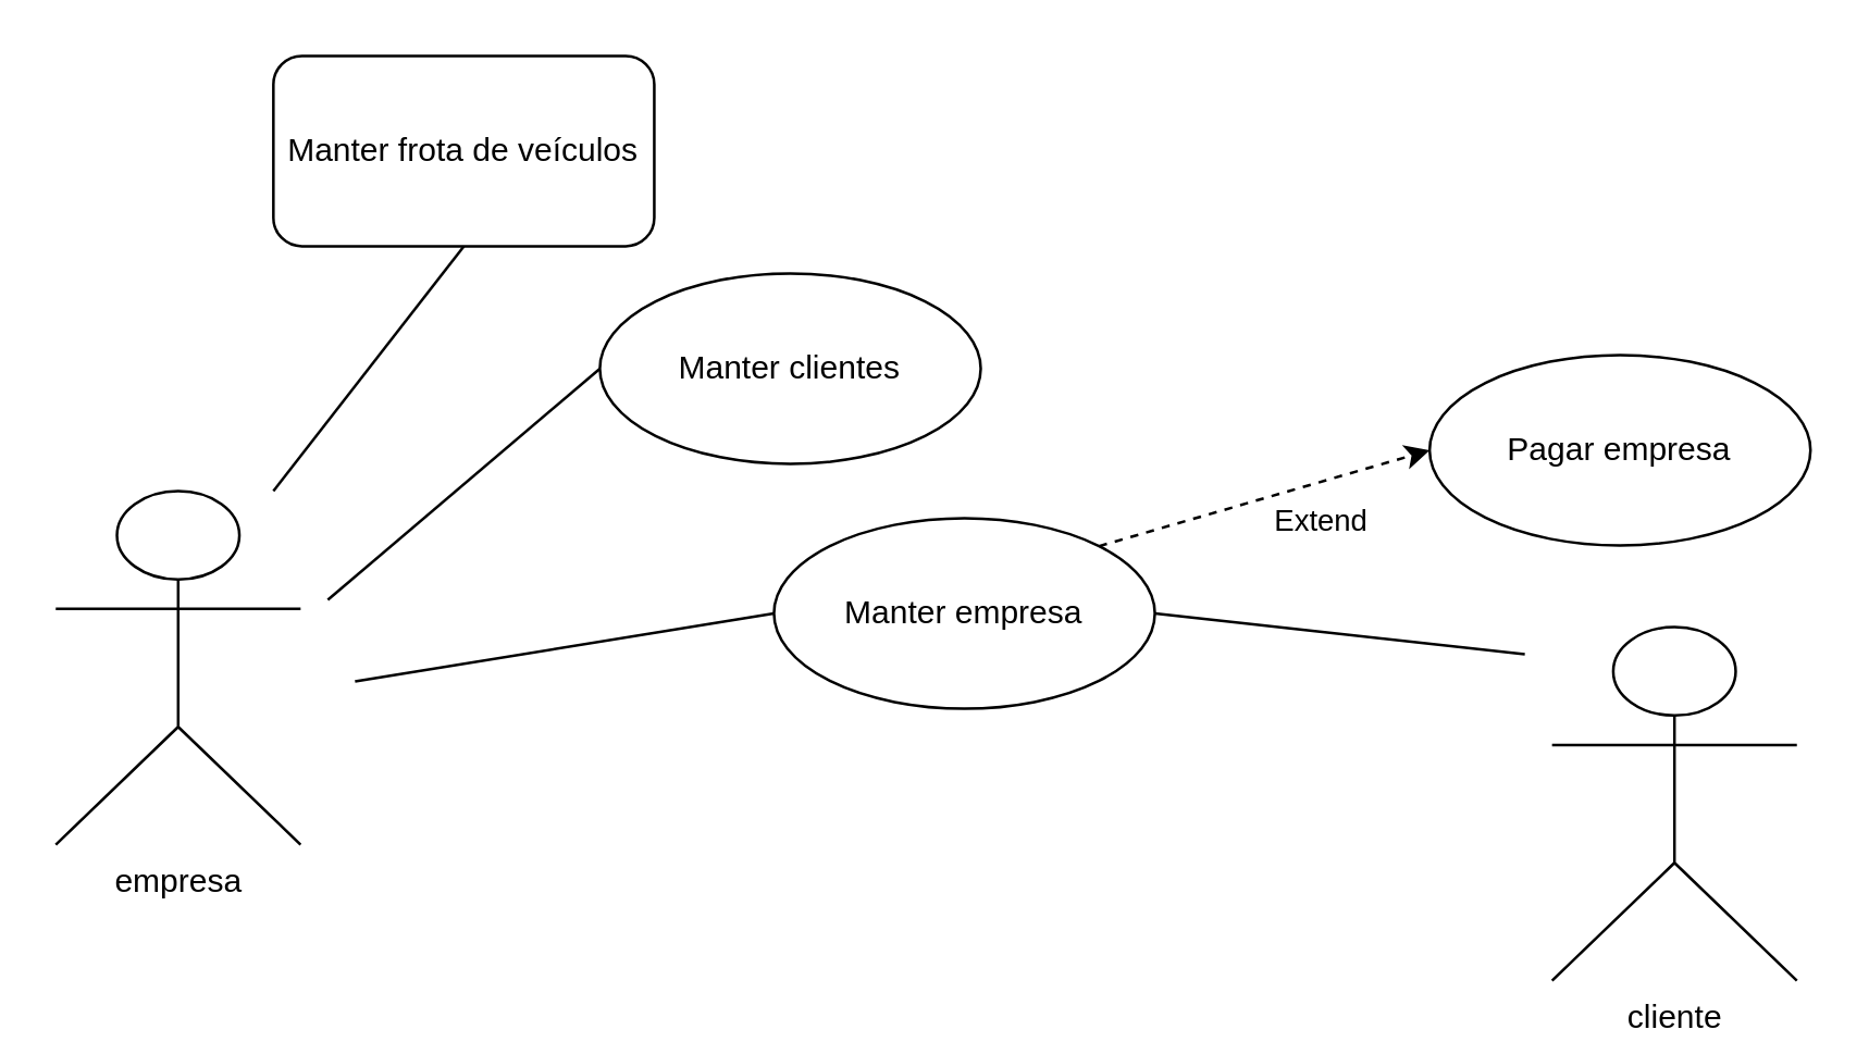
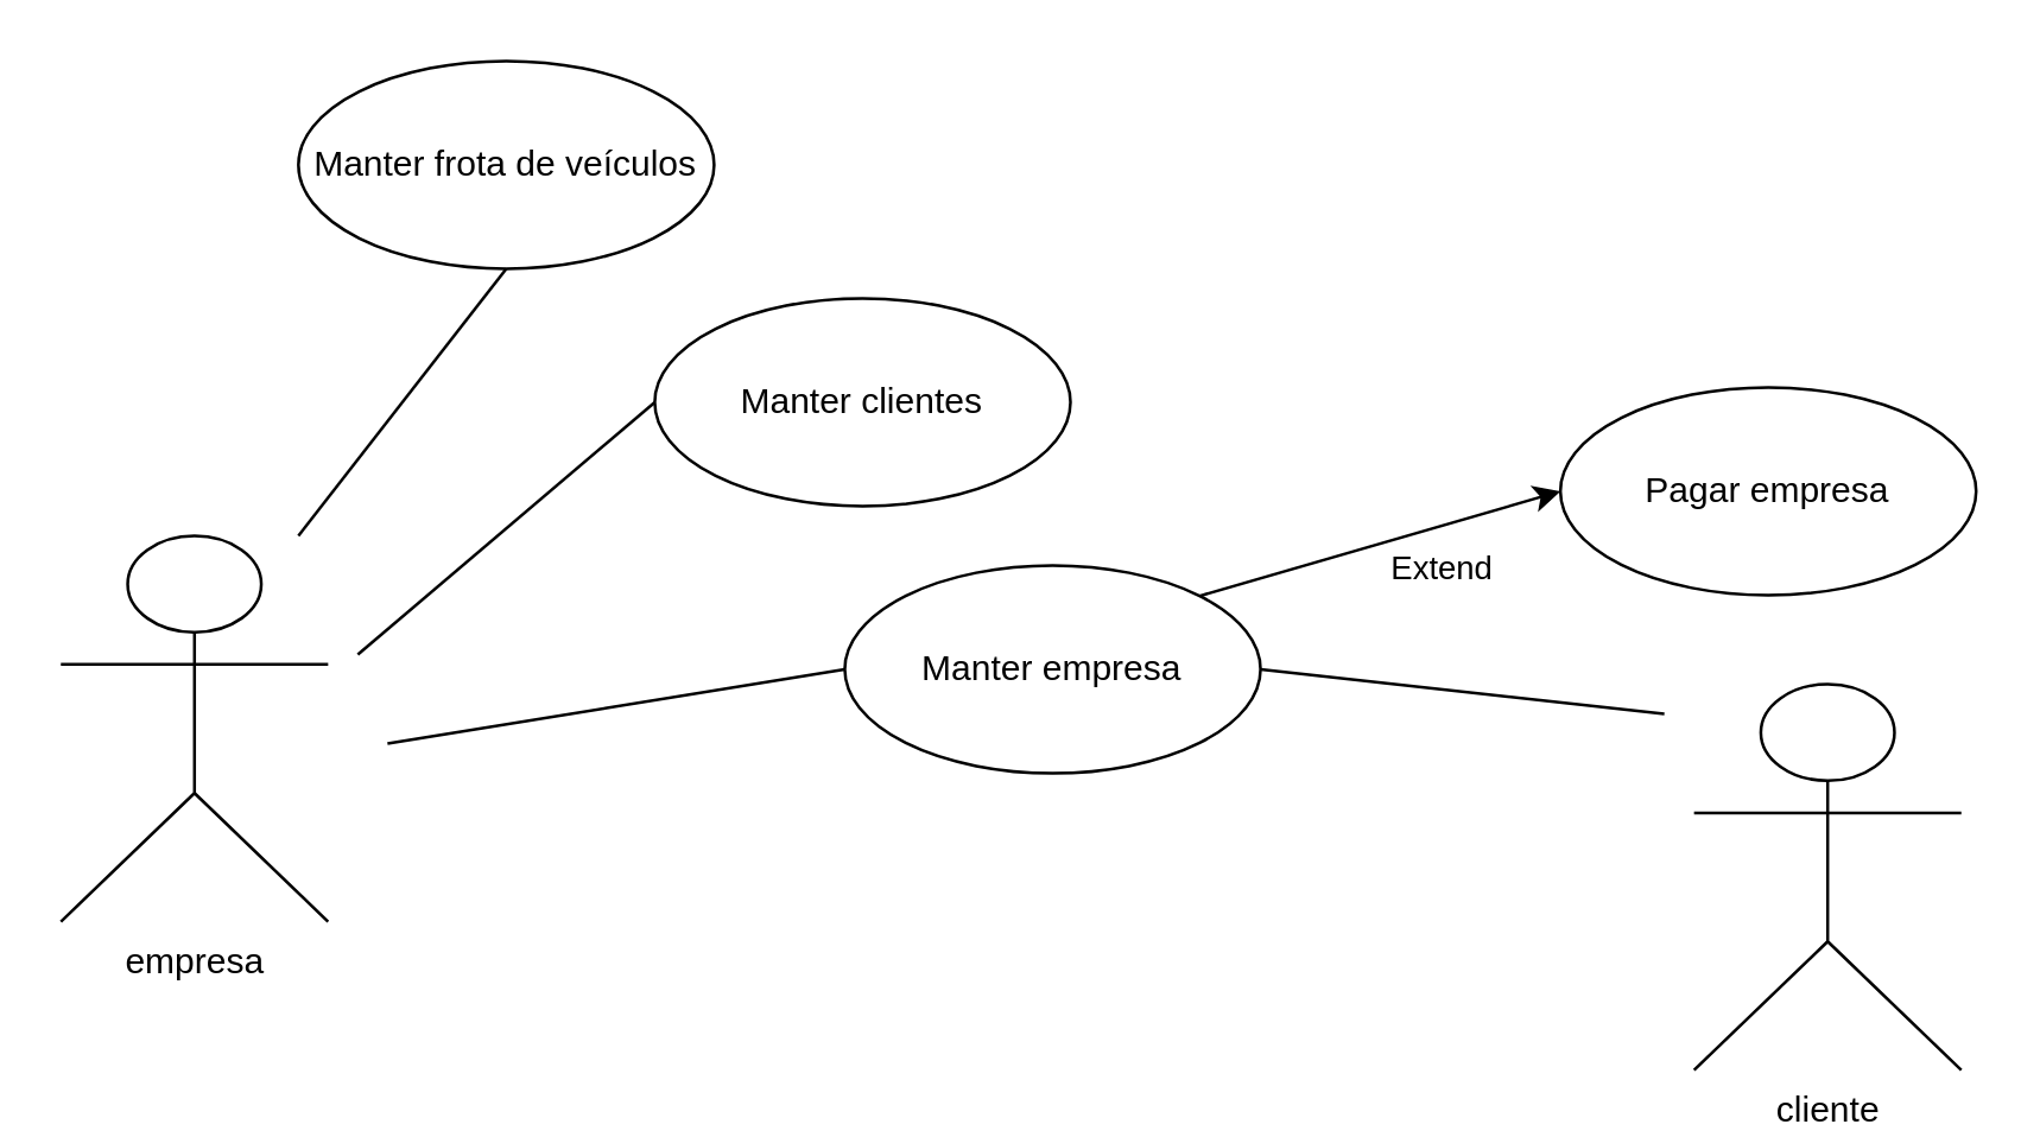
- <mxCell id="3" value="Manter frota de veículos" style="whiteSpace=wrap;html=1;rounded=1;" vertex="1" parent="1"><mxGeometry x="100" y="20" width="140" height="70" as="geometry" /></mxCell>
+ <mxCell id="3" value="Manter frota de veículos" style="ellipse;whiteSpace=wrap;html=1;" vertex="1" parent="1"><mxGeometry x="100" y="20" width="140" height="70" as="geometry" /></mxCell>
- <mxCell id="11" value="" style="edgeStyle=none;html=1;endArrow=classic;verticalAlign=bottom;rounded=0;exitX=1;exitY=0;exitDx=0;exitDy=0;entryX=0;entryY=0.5;entryDx=0;entryDy=0;dashed=1;endFill=1;" edge="1" parent="1" source="8" target="13"><mxGeometry width="160" relative="1" as="geometry"><mxPoint x="400" y="190" as="sourcePoint" /><mxPoint x="520" y="160" as="targetPoint" /></mxGeometry></mxCell>
+ <mxCell id="11" value="" style="edgeStyle=none;html=1;endArrow=classic;verticalAlign=bottom;rounded=0;exitX=1;exitY=0;exitDx=0;exitDy=0;entryX=0;entryY=0.5;entryDx=0;entryDy=0;dashed=0;endFill=1;" edge="1" parent="1" source="8" target="13"><mxGeometry width="160" relative="1" as="geometry"><mxPoint x="400" y="190" as="sourcePoint" /><mxPoint x="520" y="160" as="targetPoint" /></mxGeometry></mxCell>
